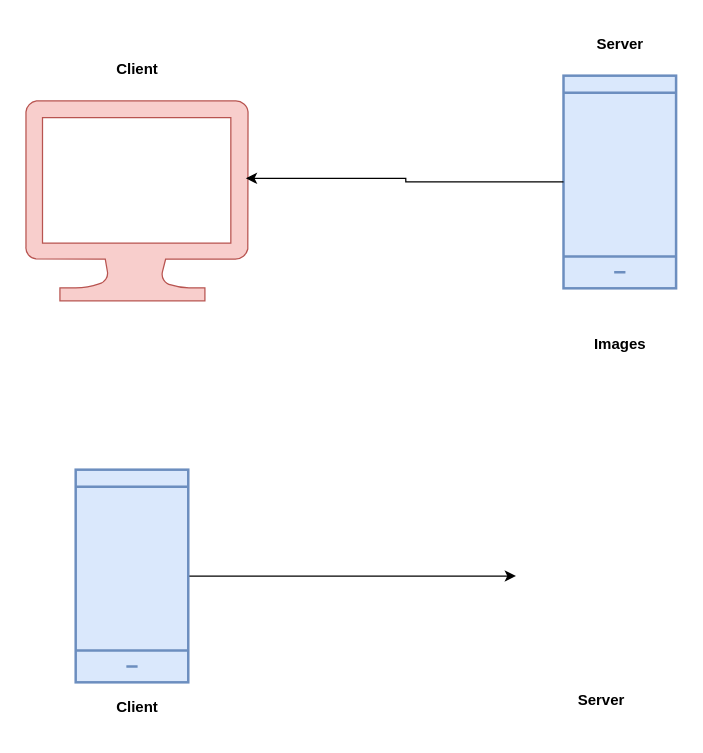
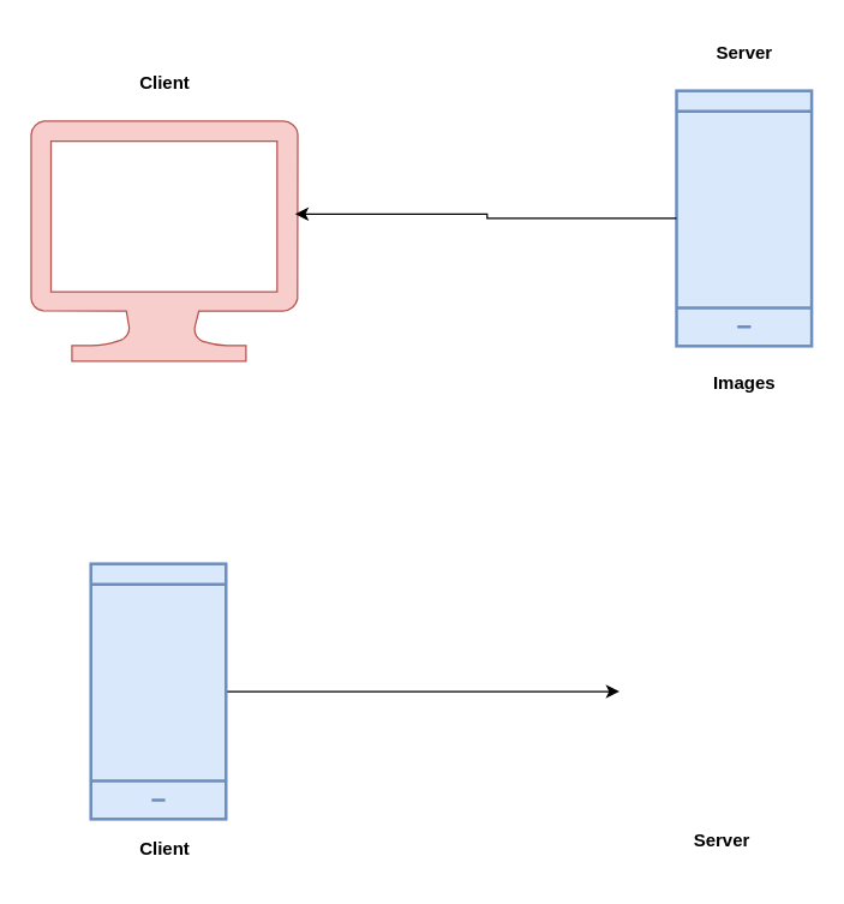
- <mxCell id="5" value="&lt;b&gt;Images&lt;/b&gt;" style="text;html=1;align=center;verticalAlign=middle;resizable=0;points=[];autosize=1;strokeColor=none;fillColor=none;" vertex="1" parent="1"><mxGeometry x="465" y="260" width="60" height="30" as="geometry" /></mxCell>
+ <mxCell id="5" value="&lt;b&gt;Images&lt;/b&gt;" style="text;html=1;align=center;verticalAlign=middle;resizable=0;points=[];autosize=1;strokeColor=none;fillColor=none;" vertex="1" parent="1"><mxGeometry x="465" y="240" width="60" height="30" as="geometry" /></mxCell>
